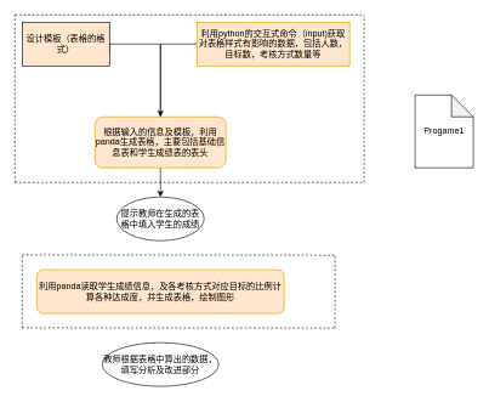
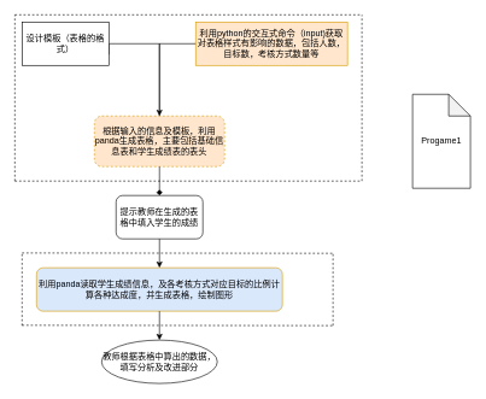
- <mxCell id="3" value="设计模板（表格的格式）" style="rounded=0;whiteSpace=wrap;html=1;fillColor=#ffe6cc;" parent="1" vertex="1"><mxGeometry x="30" y="30" width="120" height="60" as="geometry" /></mxCell>
+ <mxCell id="3" value="设计模板（表格的格式）" style="rounded=0;whiteSpace=wrap;html=1;" parent="1" vertex="1"><mxGeometry x="30" y="30" width="120" height="60" as="geometry" /></mxCell>
- <mxCell id="22" value="Progame1" style="shape=note;whiteSpace=wrap;html=1;backgroundOutline=1;darkOpacity=0.05;" parent="1" vertex="1"><mxGeometry x="570" y="130" width="80" height="100" as="geometry" /></mxCell>
+ <mxCell id="22" value="Progame1" style="shape=note;whiteSpace=wrap;html=1;backgroundOutline=1;darkOpacity=0.05;" parent="1" vertex="1"><mxGeometry x="570" y="130" width="80" height="130" as="geometry" /></mxCell>
- <mxCell id="4" value="根据输入的信息及模板，利用panda生成表格，主要包括基础信息表和学生成绩表的表头" style="rounded=1;whiteSpace=wrap;html=1;fillColor=#ffe6cc;strokeColor=#d79b00;" parent="1" vertex="1"><mxGeometry x="130" y="160" width="180" height="70" as="geometry" /></mxCell>
+ <mxCell id="4" value="根据输入的信息及模板，利用panda生成表格，主要包括基础信息表和学生成绩表的表头" style="rounded=1;whiteSpace=wrap;html=1;fillColor=#ffe6cc;strokeColor=#d79b00;dashed=1;" parent="1" vertex="1"><mxGeometry x="130" y="160" width="180" height="70" as="geometry" /></mxCell>
- <mxCell id="8" value="" style="endArrow=classic;html=1;exitX=0.5;exitY=1;exitDx=0;exitDy=0;" parent="1" source="4" target="9" edge="1"><mxGeometry width="50" height="50" relative="1" as="geometry"><mxPoint x="30" y="300" as="sourcePoint" /><mxPoint x="220" y="300" as="targetPoint" /></mxGeometry></mxCell>
+ <mxCell id="8" value="" style="endArrow=diamond;html=1;exitX=0.5;exitY=1;exitDx=0;exitDy=0;" parent="1" source="4" target="9" edge="1"><mxGeometry width="50" height="50" relative="1" as="geometry"><mxPoint x="30" y="300" as="sourcePoint" /><mxPoint x="220" y="300" as="targetPoint" /></mxGeometry></mxCell>
- <mxCell id="9" value="提示教师在生成的表格中填入学生的成绩" style="ellipse;whiteSpace=wrap;html=1;" parent="1" vertex="1"><mxGeometry x="160" y="270" width="120" height="60" as="geometry" /></mxCell>
+ <mxCell id="9" value="提示教师在生成的表格中填入学生的成绩" style="rounded=1;whiteSpace=wrap;html=1;" parent="1" vertex="1"><mxGeometry x="160" y="270" width="120" height="60" as="geometry" /></mxCell>
+ <mxCell id="11" value="" style="endArrow=classic;html=1;exitX=0.5;exitY=1;exitDx=0;exitDy=0;" parent="1" source="9" target="10" edge="1"><mxGeometry width="50" height="50" relative="1" as="geometry"><mxPoint x="30" y="490" as="sourcePoint" /><mxPoint x="80" y="440" as="targetPoint" /></mxGeometry></mxCell>
- <mxCell id="10" value="利用panda读取学生成绩信息，及各考核方式对应目标的比例计算各种达成度，并生成表格，绘制图形" style="rounded=1;whiteSpace=wrap;html=1;fillColor=#ffe6cc;strokeColor=#d79b00;" parent="1" vertex="1"><mxGeometry x="50" y="370" width="340" height="60" as="geometry" /></mxCell>
+ <mxCell id="10" value="利用panda读取学生成绩信息，及各考核方式对应目标的比例计算各种达成度，并生成表格，绘制图形" style="rounded=1;whiteSpace=wrap;html=1;fillColor=#dae8fc;strokeColor=#d79b00;" parent="1" vertex="1"><mxGeometry x="50" y="370" width="340" height="60" as="geometry" /></mxCell>
+ <mxCell id="13" value="" style="endArrow=classic;html=1;exitX=0.5;exitY=1;exitDx=0;exitDy=0;" parent="1" source="10" target="12" edge="1"><mxGeometry width="50" height="50" relative="1" as="geometry"><mxPoint x="30" y="590" as="sourcePoint" /><mxPoint x="80" y="540" as="targetPoint" /></mxGeometry></mxCell>
